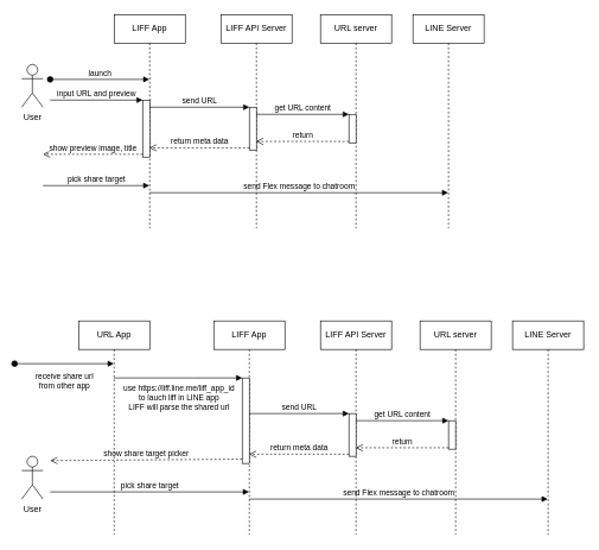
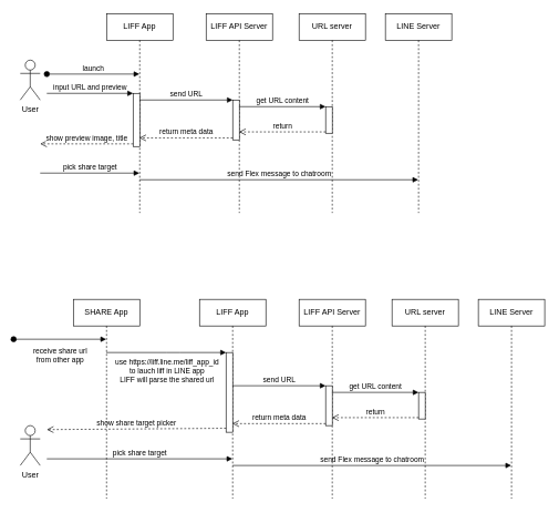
- <mxCell id="34" value="URL App" style="shape=umlLifeline;perimeter=lifelinePerimeter;whiteSpace=wrap;html=1;container=1;collapsible=0;recursiveResize=0;outlineConnect=0;" vertex="1" parent="1"><mxGeometry x="110" y="450" width="100" height="300" as="geometry" /></mxCell>
+ <mxCell id="34" value="SHARE App" style="shape=umlLifeline;perimeter=lifelinePerimeter;whiteSpace=wrap;html=1;container=1;collapsible=0;recursiveResize=0;outlineConnect=0;" vertex="1" parent="1"><mxGeometry x="110" y="450" width="100" height="300" as="geometry" /></mxCell>
